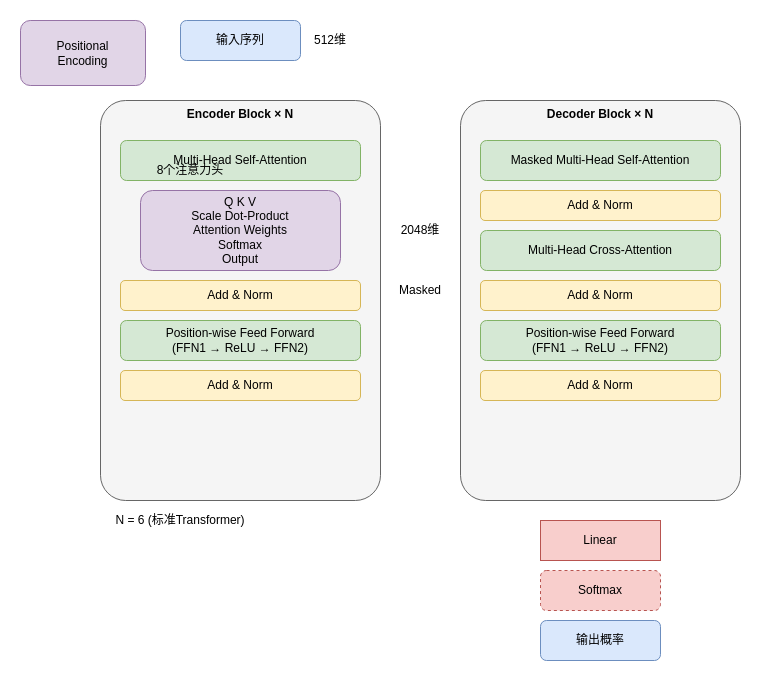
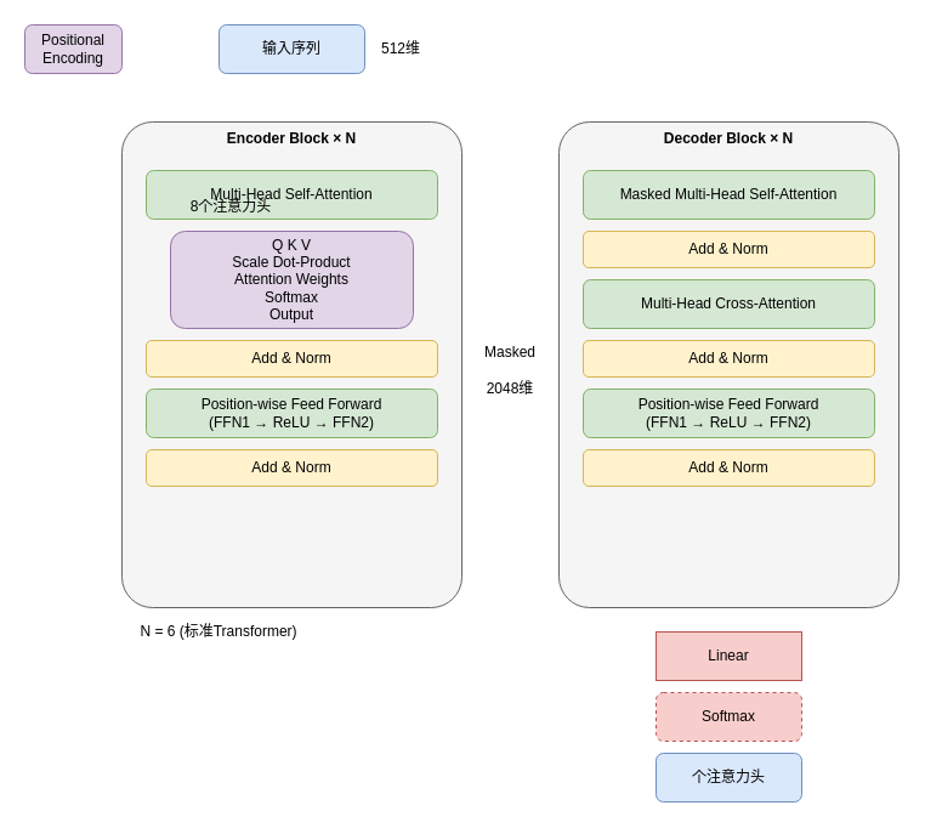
- <mxCell id="19" value="Positional&#10;Encoding" style="rounded=1;whiteSpace=wrap;html=1;fillColor=#e1d5e7;strokeColor=#9673a6;" parent="1" vertex="1"><mxGeometry x="20" y="20" width="125" height="65" as="geometry" /></mxCell>
+ <mxCell id="19" value="Positional&#10;Encoding" style="rounded=1;whiteSpace=wrap;html=1;fillColor=#e1d5e7;strokeColor=#9673a6;" parent="1" vertex="1"><mxGeometry x="20" y="20" width="80" height="40" as="geometry" /></mxCell>
- <mxCell id="24" value="2048维" style="text;html=1;strokeColor=none;fillColor=none;align=center;verticalAlign=middle;whiteSpace=wrap;rounded=0;" parent="1" vertex="1"><mxGeometry x="390" y="220" width="60" height="20" as="geometry" /></mxCell>
+ <mxCell id="24" value="2048维" style="text;html=1;strokeColor=none;fillColor=none;align=center;verticalAlign=middle;whiteSpace=wrap;rounded=0;" parent="1" vertex="1"><mxGeometry x="390" y="310" width="60" height="20" as="geometry" /></mxCell>
- <mxCell id="18" value="输出概率" style="rounded=1;whiteSpace=wrap;html=1;fillColor=#dae8fc;strokeColor=#6c8ebf;" parent="1" vertex="1"><mxGeometry x="540" y="620" width="120" height="40" as="geometry" /></mxCell>
+ <mxCell id="18" value="个注意力头" style="rounded=1;whiteSpace=wrap;html=1;fillColor=#dae8fc;strokeColor=#6c8ebf;" parent="1" vertex="1"><mxGeometry x="540" y="620" width="120" height="40" as="geometry" /></mxCell>
